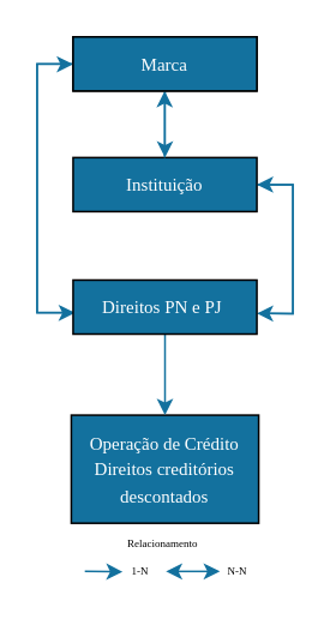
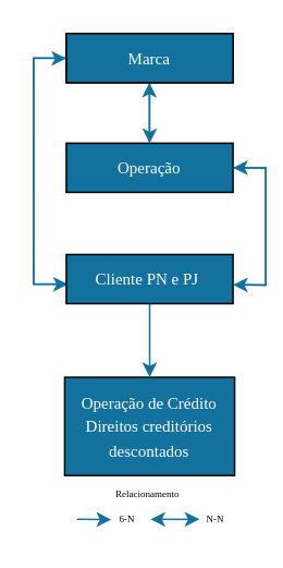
- <mxCell id="7" value="&lt;font face=&quot;Verdana&quot; style=&quot;font-size: 10px&quot; color=&quot;#ffffff&quot;&gt;Instituição&lt;/font&gt;" style="rounded=0;whiteSpace=wrap;html=1;fillColor=#13719E;strokeColor=#000000;flipV=1;" parent="1" vertex="1"><mxGeometry x="40" y="87" width="102" height="30" as="geometry" /></mxCell>
+ <mxCell id="7" value="&lt;font face=&quot;Verdana&quot; style=&quot;font-size: 10px&quot; color=&quot;#ffffff&quot;&gt;Operação&lt;/font&gt;" style="rounded=0;whiteSpace=wrap;html=1;fillColor=#13719E;strokeColor=#000000;flipV=1;" parent="1" vertex="1"><mxGeometry x="40" y="87" width="102" height="30" as="geometry" /></mxCell>
- <mxCell id="13" value="&lt;font face=&quot;Verdana&quot; style=&quot;font-size: 10px&quot; color=&quot;#ffffff&quot;&gt;Direitos PN e PJ&amp;nbsp;&lt;/font&gt;" style="rounded=0;whiteSpace=wrap;html=1;fillColor=#13719E;strokeColor=#000000;flipV=1;" parent="1" vertex="1"><mxGeometry x="40" y="155" width="102" height="30" as="geometry" /></mxCell>
+ <mxCell id="13" value="&lt;font face=&quot;Verdana&quot; style=&quot;font-size: 10px&quot; color=&quot;#ffffff&quot;&gt;Cliente PN e PJ&amp;nbsp;&lt;/font&gt;" style="rounded=0;whiteSpace=wrap;html=1;fillColor=#13719E;strokeColor=#000000;flipV=1;" parent="1" vertex="1"><mxGeometry x="40" y="155" width="102" height="30" as="geometry" /></mxCell>
- <mxCell id="20" value="&lt;font face=&quot;Verdana&quot; style=&quot;font-size: 6px&quot;&gt;1-N&lt;/font&gt;" style="text;html=1;align=center;verticalAlign=middle;resizable=0;points=[];autosize=1;" parent="18" vertex="1"><mxGeometry x="30" y="15" width="30" height="20" as="geometry" /></mxCell>
+ <mxCell id="20" value="&lt;font face=&quot;Verdana&quot; style=&quot;font-size: 6px&quot;&gt;6-N&lt;/font&gt;" style="text;html=1;align=center;verticalAlign=middle;resizable=0;points=[];autosize=1;" parent="18" vertex="1"><mxGeometry x="30" y="15" width="30" height="20" as="geometry" /></mxCell>
